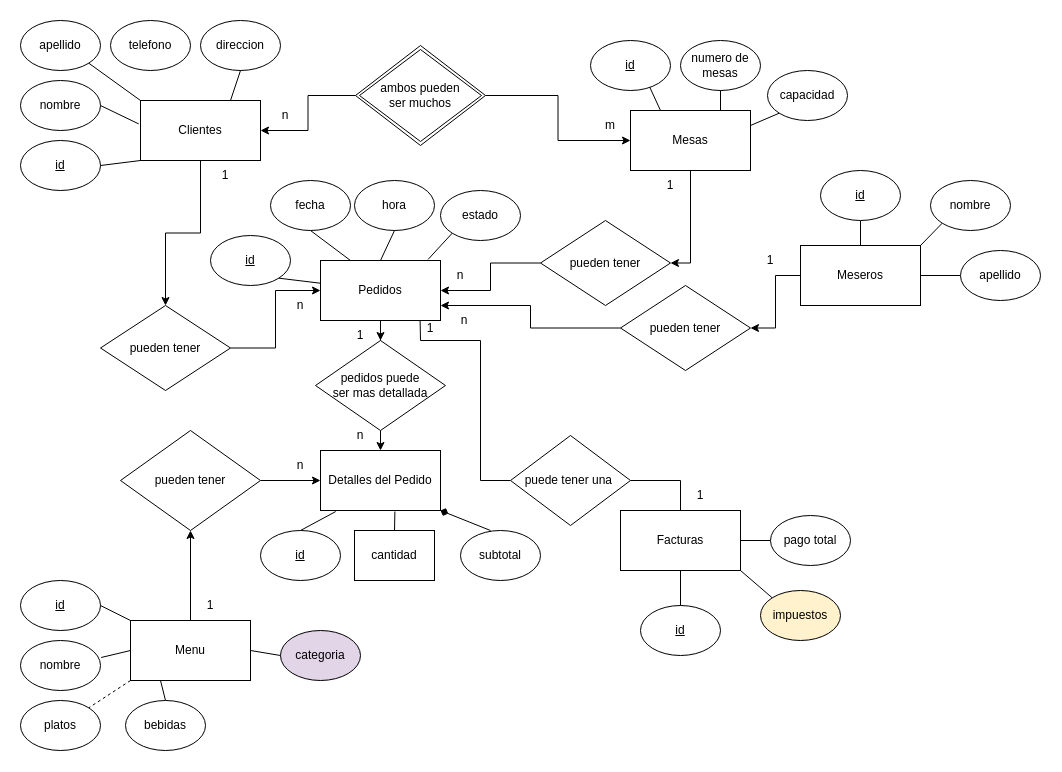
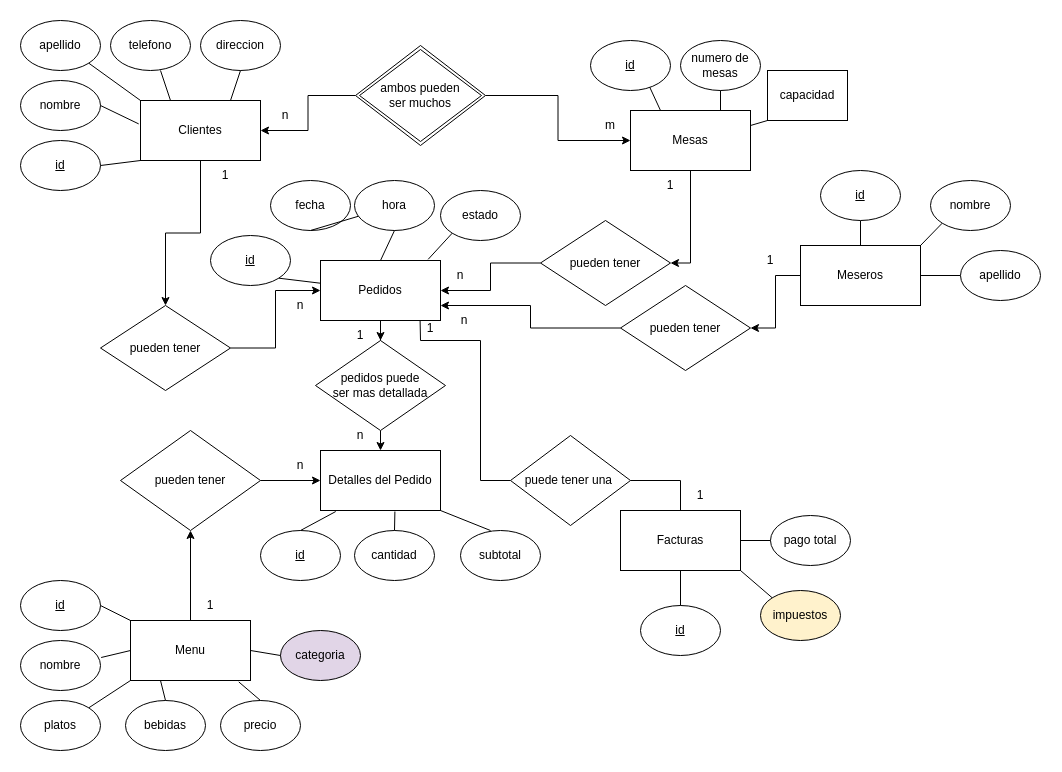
+ <mxCell id="18" value="" style="endArrow=none;html=1;rounded=0;exitX=0.25;exitY=0;exitDx=0;exitDy=0;entryX=0.625;entryY=1;entryDx=0;entryDy=0;entryPerimeter=0;" parent="1" source="3" target="11" edge="1"><mxGeometry width="50" height="50" relative="1" as="geometry"><mxPoint x="170" y="170" as="sourcePoint" /><mxPoint x="220" y="120" as="targetPoint" /></mxGeometry></mxCell>
- <mxCell id="26" value="capacidad" style="ellipse;whiteSpace=wrap;html=1;" parent="1" vertex="1"><mxGeometry x="767" y="70" width="80" height="50" as="geometry" /></mxCell>
+ <mxCell id="26" value="capacidad" style="whiteSpace=wrap;html=1;rounded=0;" parent="1" vertex="1"><mxGeometry x="767" y="70" width="80" height="50" as="geometry" /></mxCell>
- <mxCell id="38" value="" style="endArrow=none;html=1;rounded=0;exitX=0.5;exitY=1;exitDx=0;exitDy=0;entryX=0.25;entryY=0;entryDx=0;entryDy=0;" parent="1" source="22" target="5" edge="1"><mxGeometry width="50" height="50" relative="1" as="geometry"><mxPoint x="450" y="270" as="sourcePoint" /><mxPoint x="340" y="280" as="targetPoint" /></mxGeometry></mxCell>
+ <mxCell id="38" value="" style="endArrow=none;html=1;rounded=0;exitX=0.5;exitY=1;exitDx=0;exitDy=0;" parent="1" source="22" target="20" edge="1"><mxGeometry width="50" height="50" relative="1" as="geometry"><mxPoint x="450" y="270" as="sourcePoint" /><mxPoint x="340" y="280" as="targetPoint" /></mxGeometry></mxCell>
- <mxCell id="69" value="" style="endArrow=diamond;html=1;rounded=0;exitX=0.375;exitY=0;exitDx=0;exitDy=0;entryX=1;entryY=1;entryDx=0;entryDy=0;exitPerimeter=0;" parent="1" source="66" target="63" edge="1"><mxGeometry width="50" height="50" relative="1" as="geometry"><mxPoint x="830" y="715" as="sourcePoint" /><mxPoint x="850" y="685" as="targetPoint" /></mxGeometry></mxCell>
+ <mxCell id="69" value="" style="endArrow=none;html=1;rounded=0;exitX=0.375;exitY=0;exitDx=0;exitDy=0;entryX=1;entryY=1;entryDx=0;entryDy=0;exitPerimeter=0;" parent="1" source="66" target="63" edge="1"><mxGeometry width="50" height="50" relative="1" as="geometry"><mxPoint x="830" y="715" as="sourcePoint" /><mxPoint x="850" y="685" as="targetPoint" /></mxGeometry></mxCell>
- <mxCell id="65" value="cantidad" style="whiteSpace=wrap;html=1;rounded=0;" parent="1" vertex="1"><mxGeometry x="354" y="530" width="80" height="50" as="geometry" /></mxCell>
+ <mxCell id="65" value="cantidad" style="ellipse;whiteSpace=wrap;html=1;" parent="1" vertex="1"><mxGeometry x="354" y="530" width="80" height="50" as="geometry" /></mxCell>
+ <mxCell id="58" value="" style="endArrow=none;html=1;rounded=0;exitX=0.902;exitY=1.023;exitDx=0;exitDy=0;entryX=0.5;entryY=0;entryDx=0;entryDy=0;exitPerimeter=0;" parent="1" source="50" target="54" edge="1"><mxGeometry width="50" height="50" relative="1" as="geometry"><mxPoint x="240" y="380" as="sourcePoint" /><mxPoint x="200" y="385" as="targetPoint" /></mxGeometry></mxCell>
- <mxCell id="60" value="" style="endArrow=none;html=1;rounded=0;exitX=0;exitY=1;exitDx=0;exitDy=0;entryX=1;entryY=0;entryDx=0;entryDy=0;dashed=1;" parent="1" source="50" target="56" edge="1"><mxGeometry width="50" height="50" relative="1" as="geometry"><mxPoint x="260" y="400" as="sourcePoint" /><mxPoint x="220" y="405" as="targetPoint" /></mxGeometry></mxCell>
+ <mxCell id="60" value="" style="endArrow=none;html=1;rounded=0;exitX=0;exitY=1;exitDx=0;exitDy=0;entryX=1;entryY=0;entryDx=0;entryDy=0;" parent="1" source="50" target="56" edge="1"><mxGeometry width="50" height="50" relative="1" as="geometry"><mxPoint x="260" y="400" as="sourcePoint" /><mxPoint x="220" y="405" as="targetPoint" /></mxGeometry></mxCell>
+ <mxCell id="54" value="precio" style="ellipse;whiteSpace=wrap;html=1;" parent="1" vertex="1"><mxGeometry x="220" y="700" width="80" height="50" as="geometry" /></mxCell>
